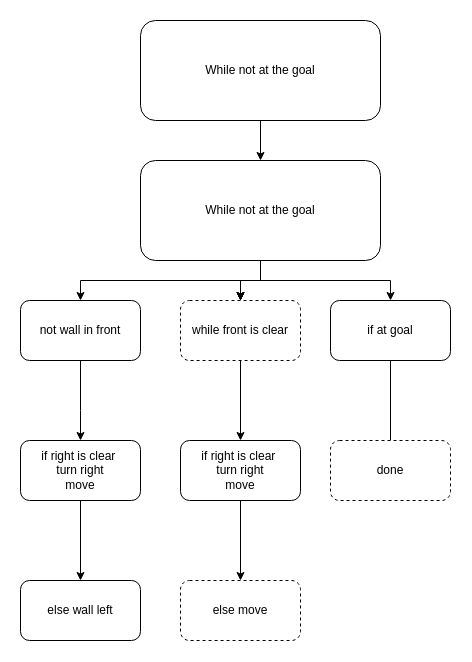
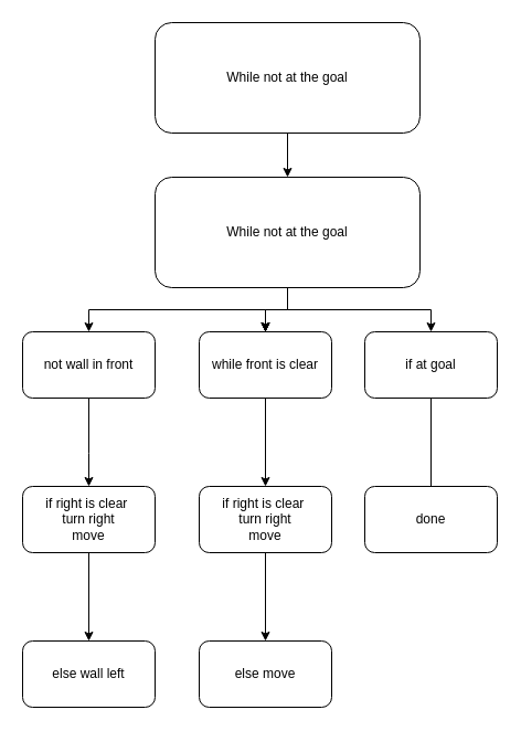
- <mxCell id="16" value="while front is clear" style="rounded=1;whiteSpace=wrap;html=1;dashed=1;" vertex="1" parent="1"><mxGeometry x="180" y="300" width="120" height="60" as="geometry" /></mxCell>
+ <mxCell id="16" value="while front is clear" style="rounded=1;whiteSpace=wrap;html=1;" vertex="1" parent="1"><mxGeometry x="180" y="300" width="120" height="60" as="geometry" /></mxCell>
- <mxCell id="21" value="done" style="rounded=1;whiteSpace=wrap;html=1;dashed=1;" vertex="1" parent="1"><mxGeometry x="330" y="440" width="120" height="60" as="geometry" /></mxCell>
+ <mxCell id="21" value="done" style="rounded=1;whiteSpace=wrap;html=1;" vertex="1" parent="1"><mxGeometry x="330" y="440" width="120" height="60" as="geometry" /></mxCell>
- <mxCell id="23" value="else move" style="whiteSpace=wrap;html=1;rounded=1;dashed=1;" vertex="1" parent="1"><mxGeometry x="180" y="580" width="120" height="60" as="geometry" /></mxCell>
+ <mxCell id="23" value="else move" style="whiteSpace=wrap;html=1;rounded=1;" vertex="1" parent="1"><mxGeometry x="180" y="580" width="120" height="60" as="geometry" /></mxCell>
